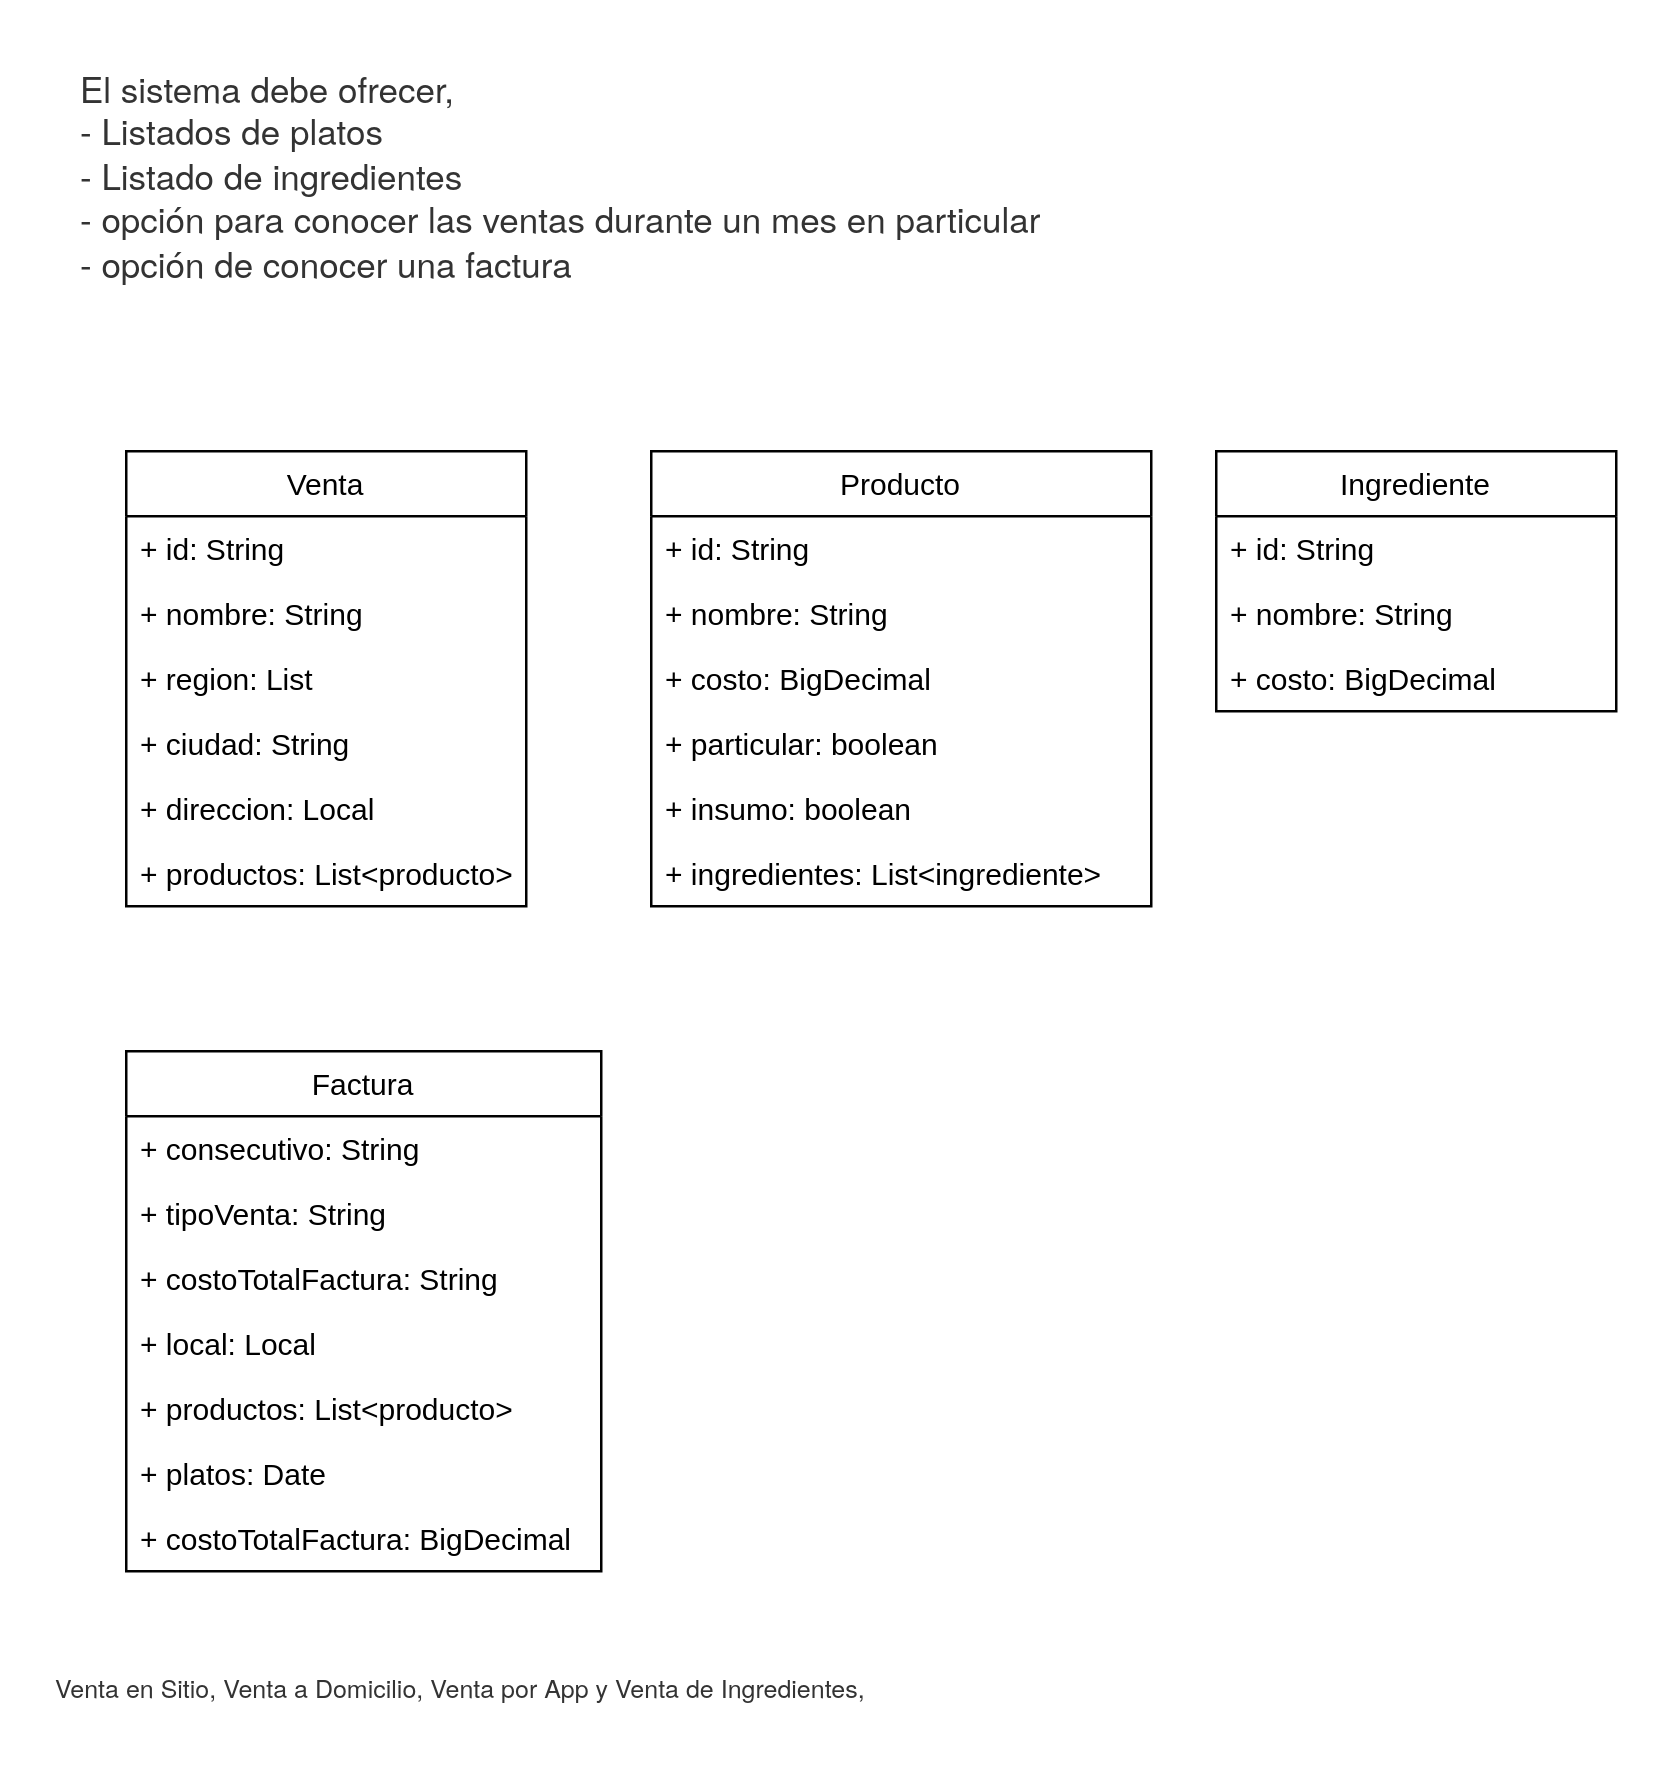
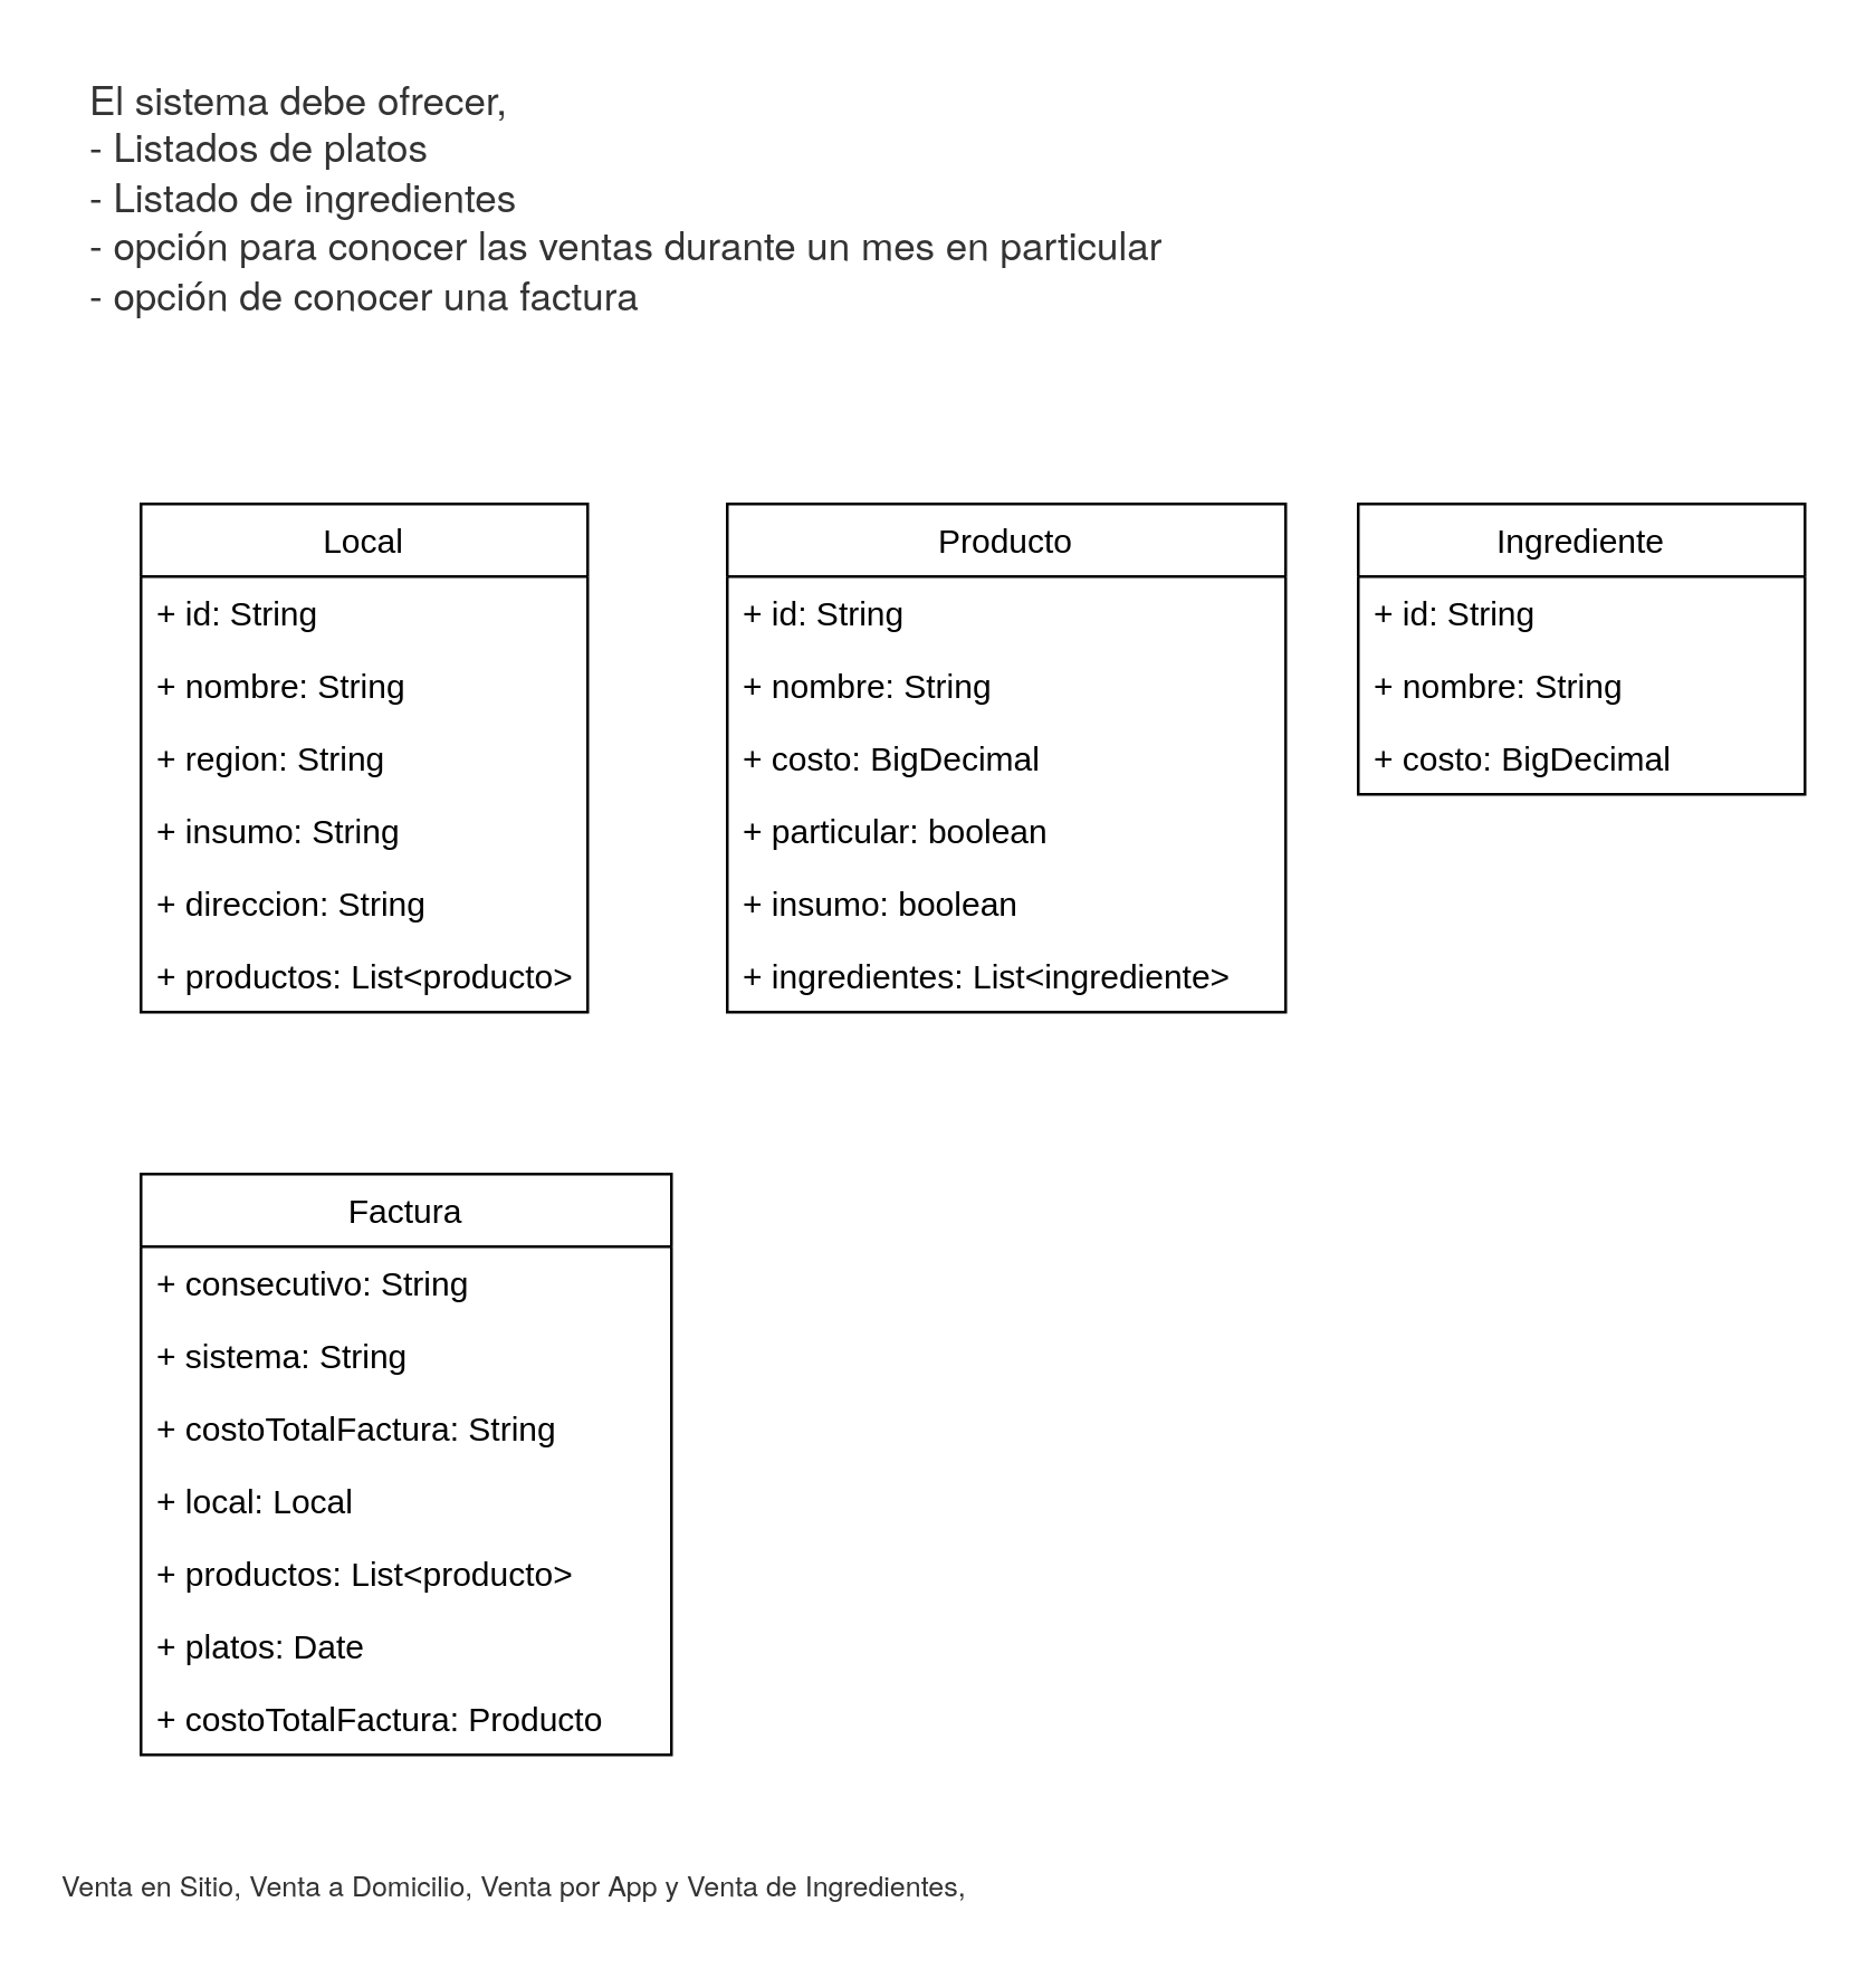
- <mxCell id="2" value="Venta" style="swimlane;fontStyle=0;childLayout=stackLayout;horizontal=1;startSize=26;fillColor=none;horizontalStack=0;resizeParent=1;resizeParentMax=0;resizeLast=0;collapsible=1;marginBottom=0;" parent="1" vertex="1"><mxGeometry x="50" y="180" width="160" height="182" as="geometry" /></mxCell>
+ <mxCell id="2" value="Local" style="swimlane;fontStyle=0;childLayout=stackLayout;horizontal=1;startSize=26;fillColor=none;horizontalStack=0;resizeParent=1;resizeParentMax=0;resizeLast=0;collapsible=1;marginBottom=0;" parent="1" vertex="1"><mxGeometry x="50" y="180" width="160" height="182" as="geometry" /></mxCell>
- <mxCell id="5" value="+ region: List" style="text;strokeColor=none;fillColor=none;align=left;verticalAlign=top;spacingLeft=4;spacingRight=4;overflow=hidden;rotatable=0;points=[[0,0.5],[1,0.5]];portConstraint=eastwest;" parent="2" vertex="1"><mxGeometry y="78" width="160" height="26" as="geometry" /></mxCell>
+ <mxCell id="5" value="+ region: String" style="text;strokeColor=none;fillColor=none;align=left;verticalAlign=top;spacingLeft=4;spacingRight=4;overflow=hidden;rotatable=0;points=[[0,0.5],[1,0.5]];portConstraint=eastwest;" parent="2" vertex="1"><mxGeometry y="78" width="160" height="26" as="geometry" /></mxCell>
- <mxCell id="6" value="+ ciudad: String" style="text;strokeColor=none;fillColor=none;align=left;verticalAlign=top;spacingLeft=4;spacingRight=4;overflow=hidden;rotatable=0;points=[[0,0.5],[1,0.5]];portConstraint=eastwest;" parent="2" vertex="1"><mxGeometry y="104" width="160" height="26" as="geometry" /></mxCell>
+ <mxCell id="6" value="+ insumo: String" style="text;strokeColor=none;fillColor=none;align=left;verticalAlign=top;spacingLeft=4;spacingRight=4;overflow=hidden;rotatable=0;points=[[0,0.5],[1,0.5]];portConstraint=eastwest;" parent="2" vertex="1"><mxGeometry y="104" width="160" height="26" as="geometry" /></mxCell>
- <mxCell id="7" value="+ direccion: Local" style="text;strokeColor=none;fillColor=none;align=left;verticalAlign=top;spacingLeft=4;spacingRight=4;overflow=hidden;rotatable=0;points=[[0,0.5],[1,0.5]];portConstraint=eastwest;" parent="2" vertex="1"><mxGeometry y="130" width="160" height="26" as="geometry" /></mxCell>
+ <mxCell id="7" value="+ direccion: String" style="text;strokeColor=none;fillColor=none;align=left;verticalAlign=top;spacingLeft=4;spacingRight=4;overflow=hidden;rotatable=0;points=[[0,0.5],[1,0.5]];portConstraint=eastwest;" parent="2" vertex="1"><mxGeometry y="130" width="160" height="26" as="geometry" /></mxCell>
- <mxCell id="22" value="+ tipoVenta: String" style="text;strokeColor=none;fillColor=none;align=left;verticalAlign=top;spacingLeft=4;spacingRight=4;overflow=hidden;rotatable=0;points=[[0,0.5],[1,0.5]];portConstraint=eastwest;" parent="20" vertex="1"><mxGeometry y="52" width="190" height="26" as="geometry" /></mxCell>
+ <mxCell id="22" value="+ sistema: String" style="text;strokeColor=none;fillColor=none;align=left;verticalAlign=top;spacingLeft=4;spacingRight=4;overflow=hidden;rotatable=0;points=[[0,0.5],[1,0.5]];portConstraint=eastwest;" parent="20" vertex="1"><mxGeometry y="52" width="190" height="26" as="geometry" /></mxCell>
- <mxCell id="27" value="+ costoTotalFactura: BigDecimal" style="text;strokeColor=none;fillColor=none;align=left;verticalAlign=top;spacingLeft=4;spacingRight=4;overflow=hidden;rotatable=0;points=[[0,0.5],[1,0.5]];portConstraint=eastwest;" vertex="1" parent="20"><mxGeometry y="182" width="190" height="26" as="geometry" /></mxCell>
+ <mxCell id="27" value="+ costoTotalFactura: Producto" style="text;strokeColor=none;fillColor=none;align=left;verticalAlign=top;spacingLeft=4;spacingRight=4;overflow=hidden;rotatable=0;points=[[0,0.5],[1,0.5]];portConstraint=eastwest;" vertex="1" parent="20"><mxGeometry y="182" width="190" height="26" as="geometry" /></mxCell>
